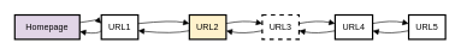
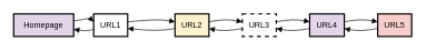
- <mxCell id="6" value="URL4" style="whiteSpace=wrap;strokeWidth=2;" vertex="1" parent="1"><mxGeometry x="464" width="52" height="34" as="geometry" y="20" /></mxCell>
+ <mxCell id="6" value="URL4" style="whiteSpace=wrap;strokeWidth=2;fillColor=#e1d5e7;" vertex="1" parent="1"><mxGeometry x="464" width="52" height="34" as="geometry" y="20" /></mxCell>
- <mxCell id="7" value="URL5" style="whiteSpace=wrap;strokeWidth=2;" vertex="1" parent="1"><mxGeometry x="566" width="51" height="34" as="geometry" y="20" /></mxCell>
+ <mxCell id="7" value="URL5" style="whiteSpace=wrap;strokeWidth=2;fillColor=#f8cecc;" vertex="1" parent="1"><mxGeometry x="566" width="51" height="34" as="geometry" y="20" /></mxCell>
